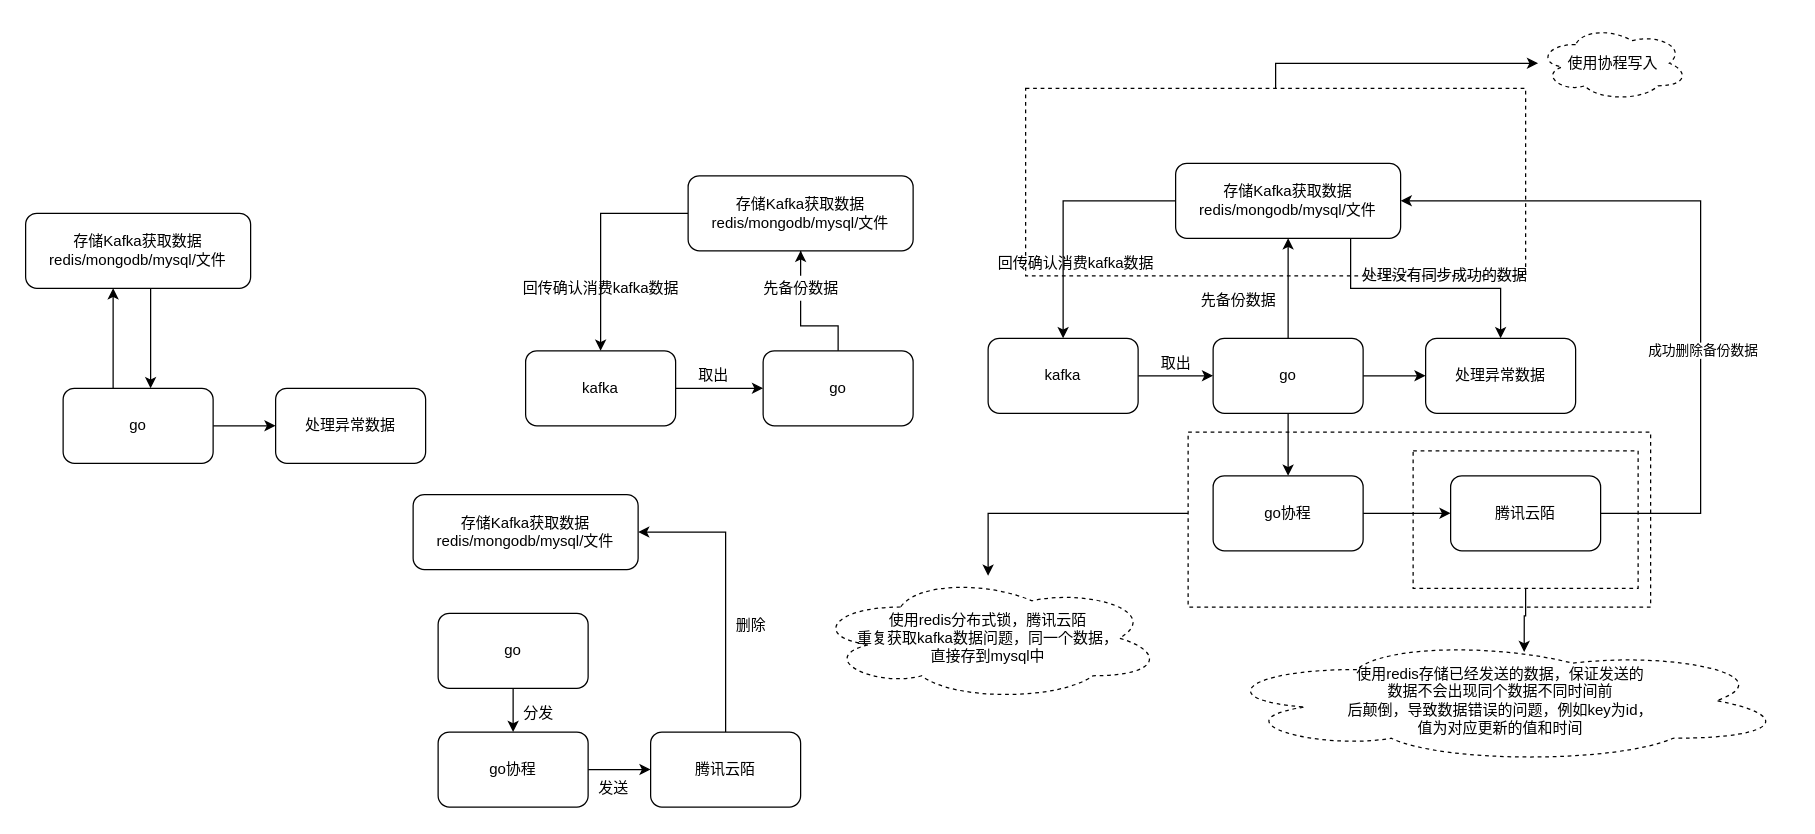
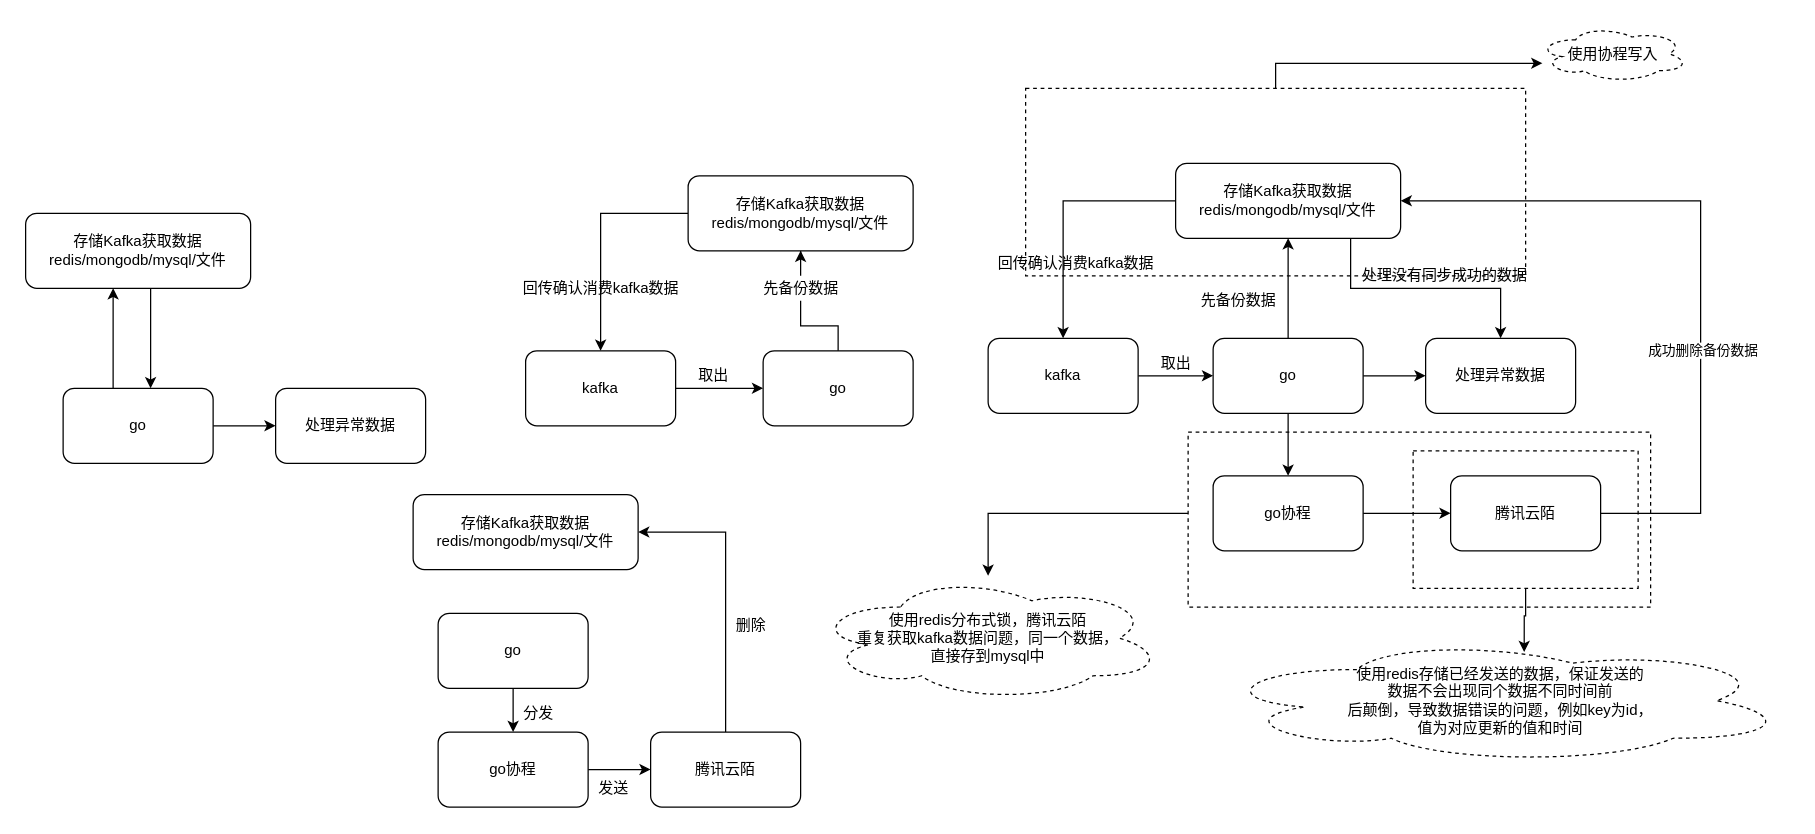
- <mxCell id="19" value="使用协程写入" style="ellipse;shape=cloud;whiteSpace=wrap;html=1;align=center;dashed=1;fillColor=none;" parent="1" vertex="1"><mxGeometry x="1230" y="20" width="120" height="60" as="geometry" /></mxCell>
+ <mxCell id="19" value="使用协程写入" style="ellipse;shape=cloud;whiteSpace=wrap;html=1;align=center;dashed=1;fillColor=none;" parent="1" vertex="1"><mxGeometry x="1230" y="20" width="120" height="45" as="geometry" /></mxCell>
